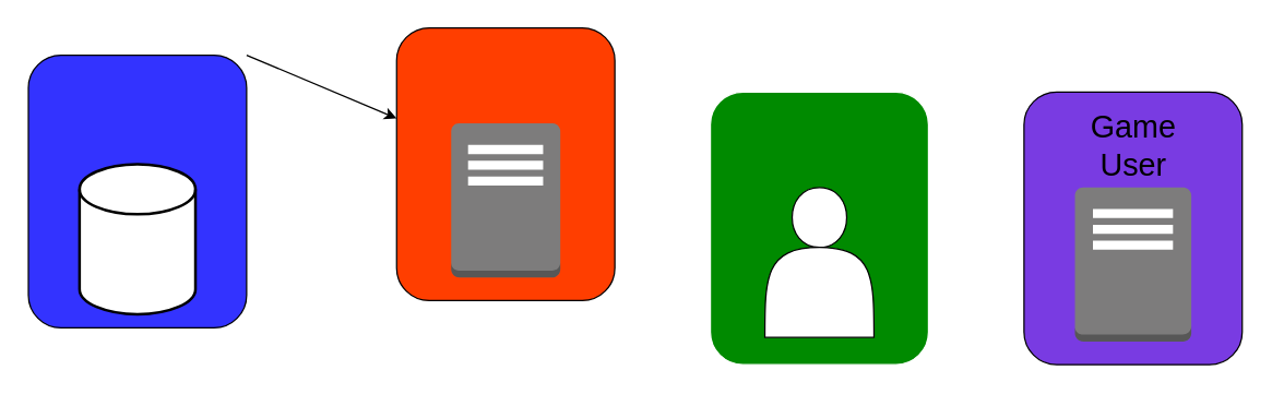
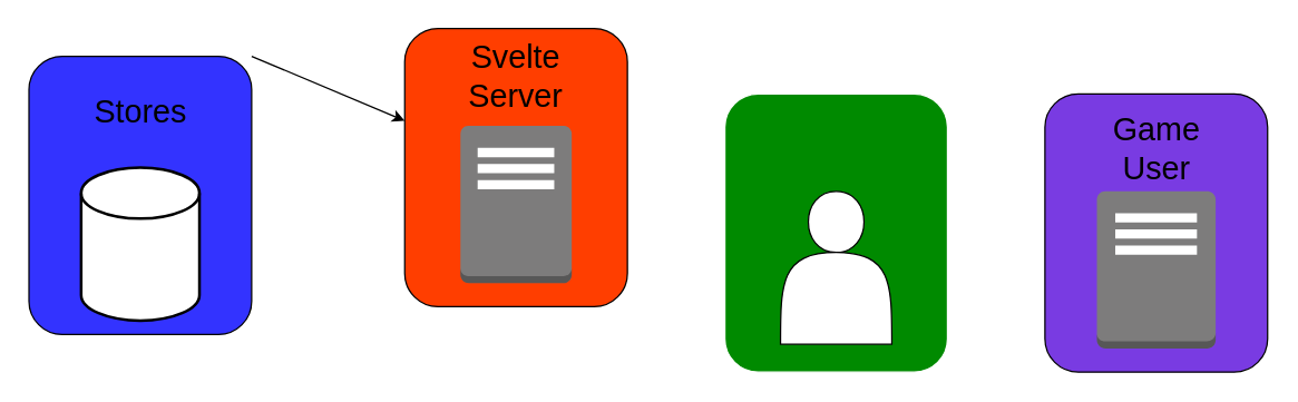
+ <mxCell id="6" value="&lt;font style=&quot;font-size: 23px;&quot;&gt;Svelte Server&lt;/font&gt;" style="text;html=1;strokeColor=none;fillColor=none;align=center;verticalAlign=middle;whiteSpace=wrap;rounded=0;container=0;movable=1;resizable=1;rotatable=1;deletable=1;editable=1;connectable=1;" vertex="1" parent="3"><mxGeometry x="45" y="10" width="70" height="50" as="geometry" /></mxCell>
+ <mxCell id="19" value="&lt;font style=&quot;font-size: 23px;&quot;&gt;Stores&lt;/font&gt;" style="text;html=1;strokeColor=none;fillColor=none;align=center;verticalAlign=middle;whiteSpace=wrap;rounded=0;" vertex="1" parent="17"><mxGeometry x="42.667" y="20" width="74.667" height="40" as="geometry" /></mxCell>
